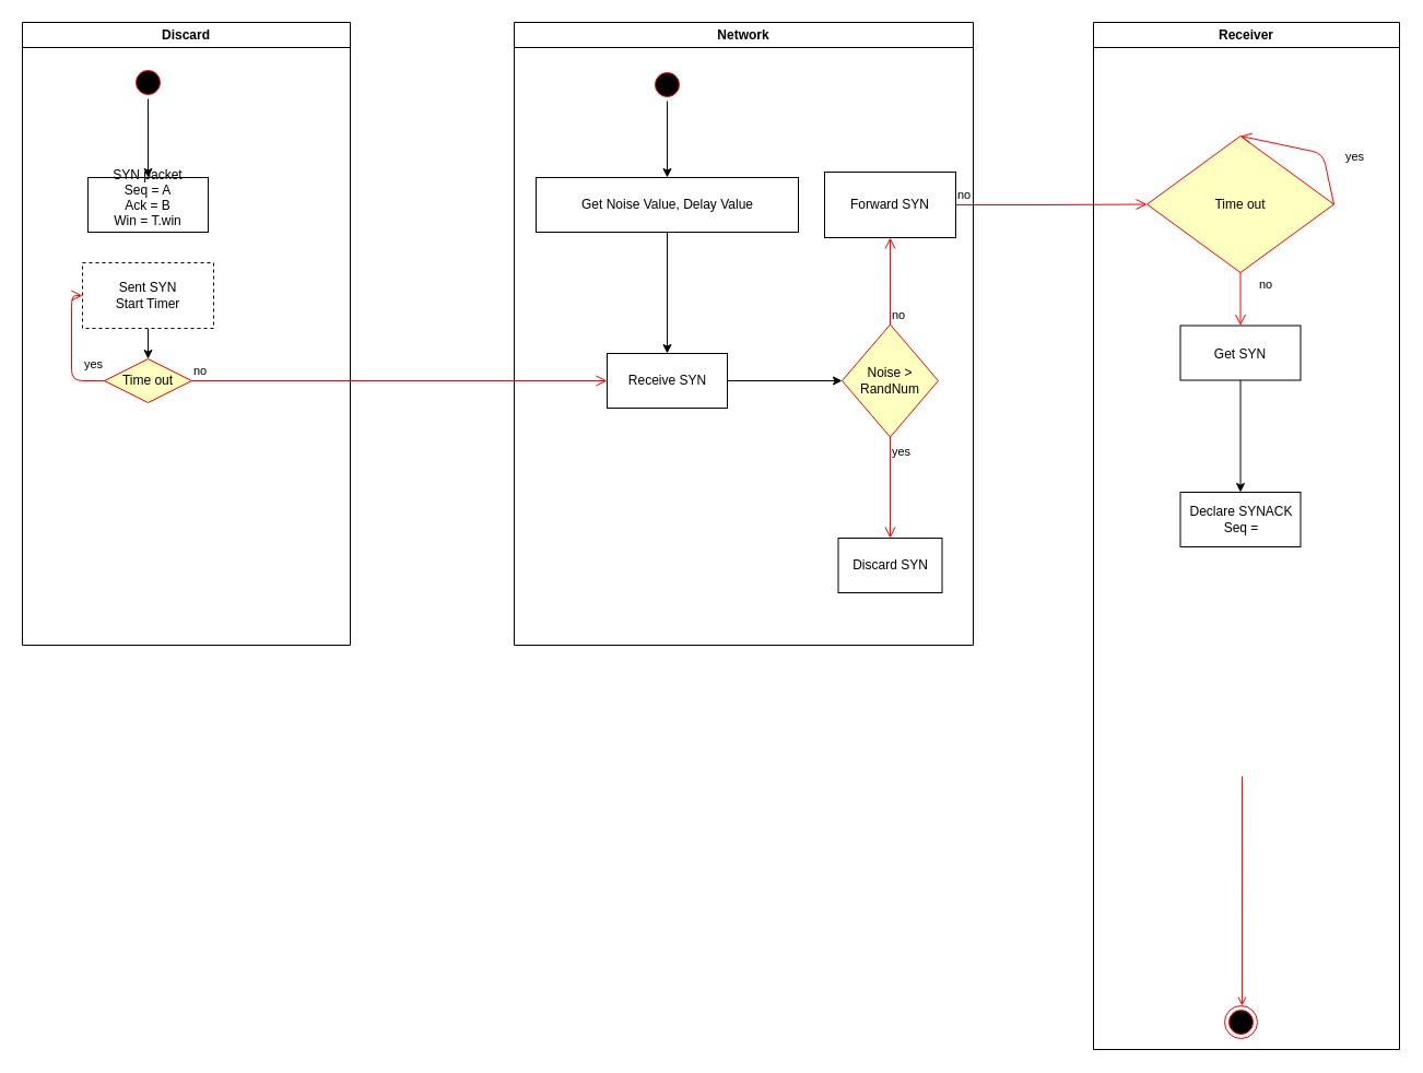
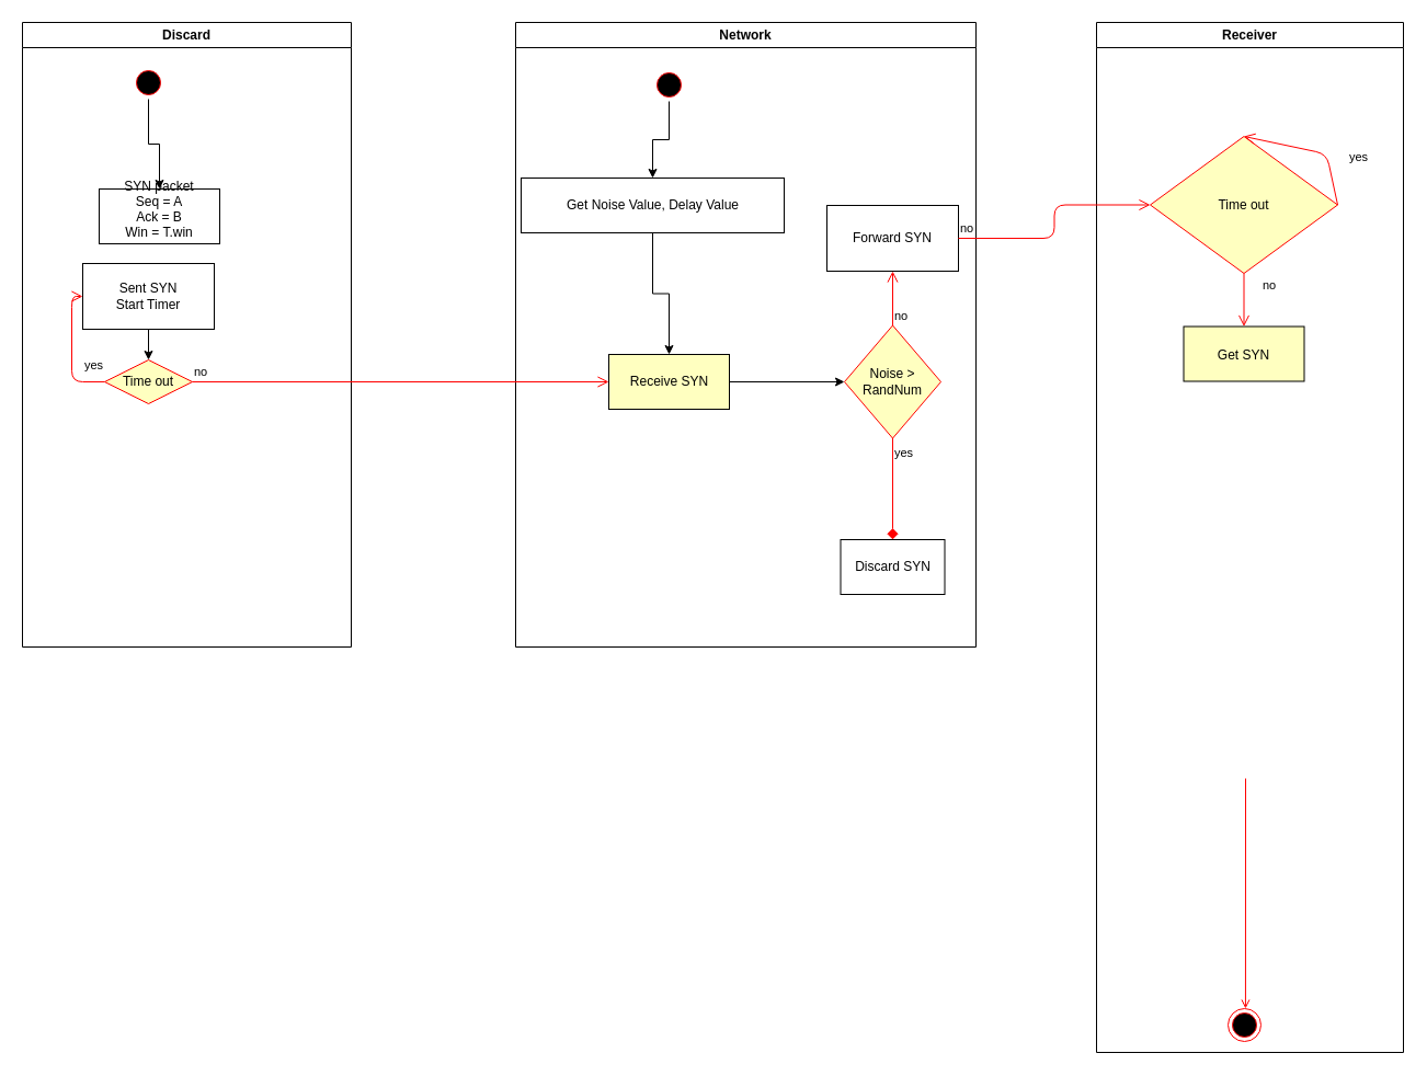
- <mxCell id="5" value="SYN packet&#10;Seq = A&#10;Ack = B&#10;Win = T.win&#10;" style="" parent="2" vertex="1"><mxGeometry x="60" y="142" width="110" height="50" as="geometry" /></mxCell>
+ <mxCell id="5" value="SYN packet&#10;Seq = A&#10;Ack = B&#10;Win = T.win&#10;" style="" parent="2" vertex="1"><mxGeometry x="70" y="152" width="110" height="50" as="geometry" /></mxCell>
- <mxCell id="16" value="Get Noise Value, Delay Value" style="html=1;" vertex="1" parent="10"><mxGeometry x="20" y="142" width="240" height="50" as="geometry" /></mxCell>
+ <mxCell id="16" value="Get Noise Value, Delay Value" style="html=1;" vertex="1" parent="10"><mxGeometry x="5" y="142" width="240" height="50" as="geometry" /></mxCell>
- <mxCell id="20" value="Forward SYN" style="rounded=0;whiteSpace=wrap;html=1;" vertex="1" parent="10"><mxGeometry x="284" y="137" width="120" height="60" as="geometry" /></mxCell>
+ <mxCell id="20" value="Forward SYN" style="rounded=0;whiteSpace=wrap;html=1;" vertex="1" parent="10"><mxGeometry x="284" y="167" width="120" height="60" as="geometry" /></mxCell>
- <mxCell id="7" value="&lt;div&gt;Sent SYN&lt;/div&gt;&lt;div&gt;Start Timer&lt;br&gt;&lt;/div&gt;" style="rounded=0;whiteSpace=wrap;html=1;dashed=1;" vertex="1" parent="2"><mxGeometry x="55" y="220" width="120" height="60" as="geometry" /></mxCell>
+ <mxCell id="7" value="&lt;div&gt;Sent SYN&lt;/div&gt;&lt;div&gt;Start Timer&lt;br&gt;&lt;/div&gt;" style="rounded=0;whiteSpace=wrap;html=1;" vertex="1" parent="2"><mxGeometry x="55" y="220" width="120" height="60" as="geometry" /></mxCell>
- <mxCell id="24" value="Get SYN" style="" parent="22" vertex="1"><mxGeometry x="79.5" y="277.5" width="110" height="50" as="geometry" /></mxCell>
+ <mxCell id="24" value="Get SYN" style="fillColor=#ffffc0;" parent="22" vertex="1"><mxGeometry x="79.5" y="277.5" width="110" height="50" as="geometry" /></mxCell>
- <mxCell id="14" value="Receive SYN" style="html=1;" vertex="1" parent="10"><mxGeometry x="85" y="303" width="110" height="50" as="geometry" /></mxCell>
+ <mxCell id="14" value="Receive SYN" style="html=1;fillColor=#ffffc0;" vertex="1" parent="10"><mxGeometry x="85" y="303" width="110" height="50" as="geometry" /></mxCell>
- <mxCell id="23" style="edgeStyle=orthogonalEdgeStyle;rounded=0;orthogonalLoop=1;jettySize=auto;html=1;" edge="1" parent="22" source="24" target="30"><mxGeometry relative="1" as="geometry" /></mxCell>
- <mxCell id="30" value="&lt;div&gt;Declare SYNACK&lt;/div&gt;&lt;div&gt;Seq = &lt;br&gt;&lt;/div&gt;" style="html=1;" vertex="1" parent="22"><mxGeometry x="79.5" y="430" width="110" height="50" as="geometry" /></mxCell>
- <mxCell id="18" value="yes" style="edgeStyle=orthogonalEdgeStyle;html=1;align=left;verticalAlign=top;endArrow=open;endSize=8;strokeColor=#ff0000;exitX=0.5;exitY=1;exitDx=0;exitDy=0;entryX=0.5;entryY=0;entryDx=0;entryDy=0;" edge="1" source="17" parent="10" target="19"><mxGeometry x="-1" relative="1" as="geometry"><mxPoint x="140" y="462" as="targetPoint" /></mxGeometry></mxCell>
+ <mxCell id="18" value="yes" style="edgeStyle=orthogonalEdgeStyle;html=1;align=left;verticalAlign=top;endArrow=diamond;endSize=8;strokeColor=#ff0000;exitX=0.5;exitY=1;exitDx=0;exitDy=0;entryX=0.5;entryY=0;entryDx=0;entryDy=0;" edge="1" source="17" parent="10" target="19"><mxGeometry x="-1" relative="1" as="geometry"><mxPoint x="140" y="462" as="targetPoint" /></mxGeometry></mxCell>
